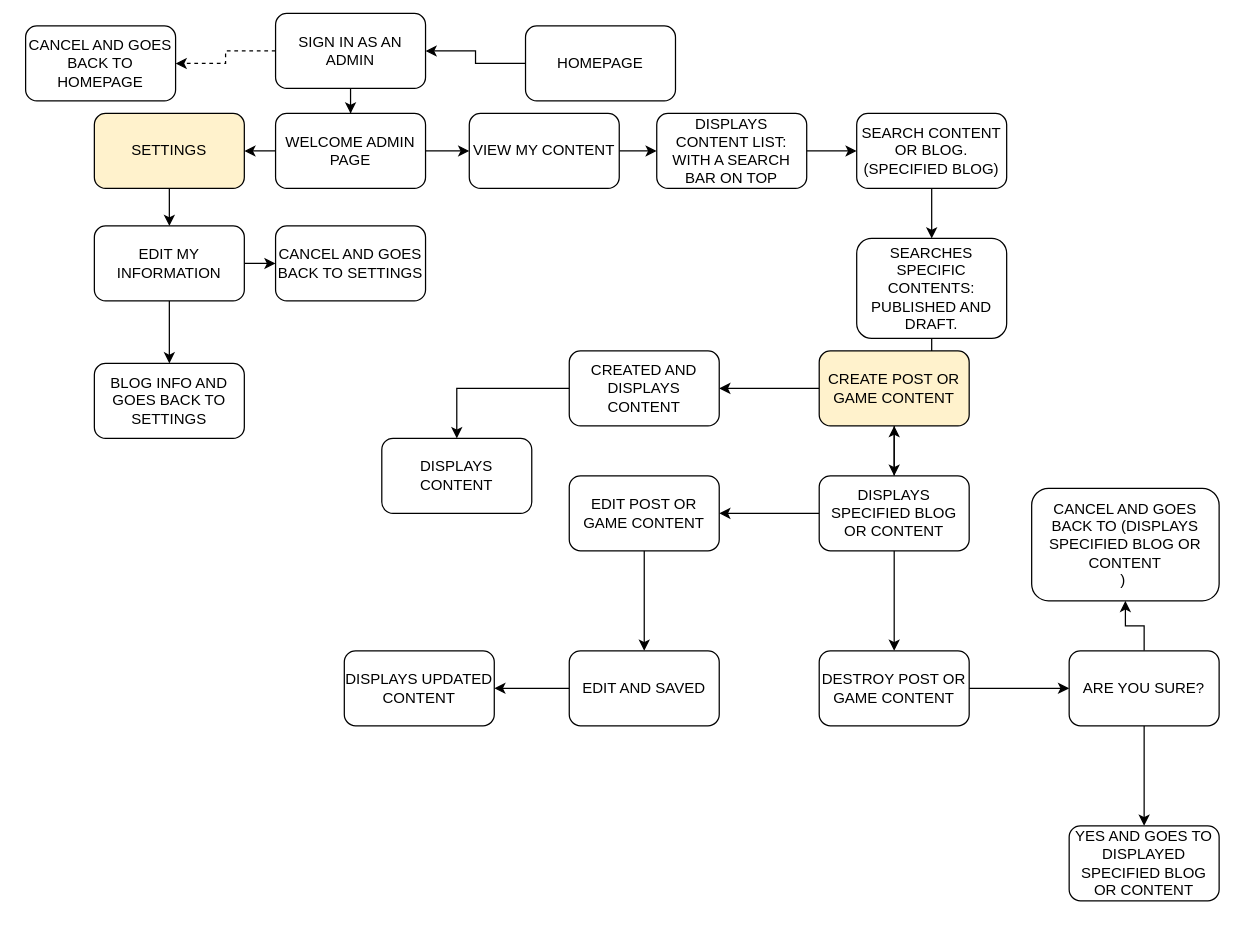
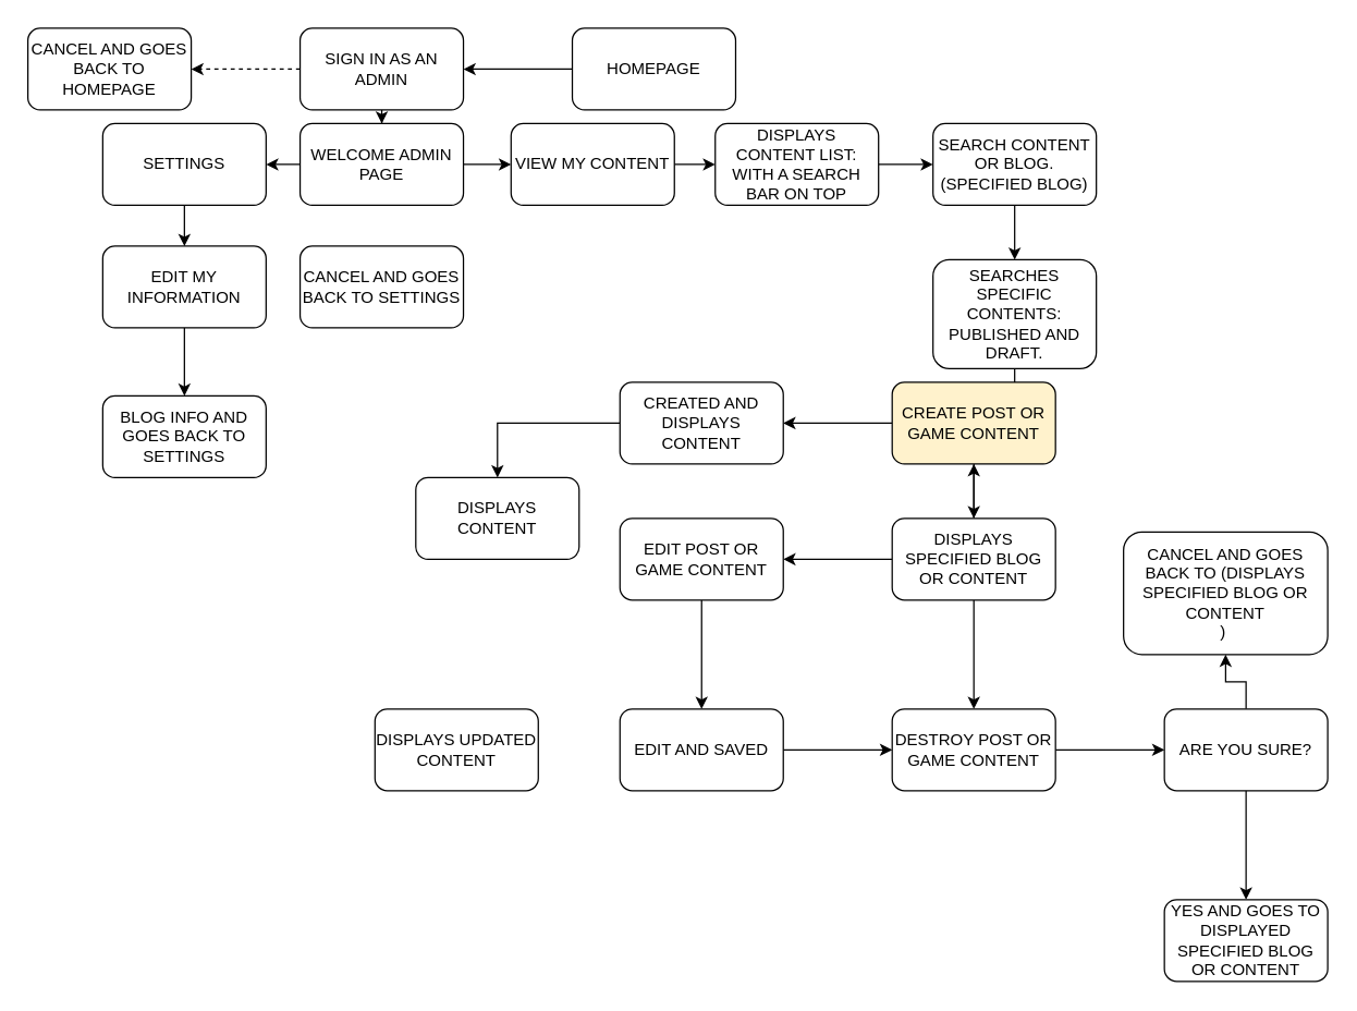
- <mxCell id="6" value="SIGN IN AS AN ADMIN" style="whiteSpace=wrap;html=1;rounded=1;" vertex="1" parent="1"><mxGeometry x="220" y="10" width="120" height="60" as="geometry" /></mxCell>
+ <mxCell id="6" value="SIGN IN AS AN ADMIN" style="whiteSpace=wrap;html=1;rounded=1;" vertex="1" parent="1"><mxGeometry x="220" y="20" width="120" height="60" as="geometry" /></mxCell>
- <mxCell id="12" value="SETTINGS" style="whiteSpace=wrap;html=1;rounded=1;fillColor=#fff2cc;" vertex="1" parent="1"><mxGeometry x="75" y="90" width="120" height="60" as="geometry" /></mxCell>
+ <mxCell id="12" value="SETTINGS" style="whiteSpace=wrap;html=1;rounded=1;" vertex="1" parent="1"><mxGeometry x="75" y="90" width="120" height="60" as="geometry" /></mxCell>
- <mxCell id="14" value="" style="edgeStyle=orthogonalEdgeStyle;rounded=0;orthogonalLoop=1;jettySize=auto;html=1;" edge="1" parent="1" source="15" target="17"><mxGeometry relative="1" as="geometry" /></mxCell>
- <mxCell id="37" value="" style="edgeStyle=orthogonalEdgeStyle;rounded=0;orthogonalLoop=1;jettySize=auto;html=1;" edge="1" parent="1" source="38" target="39"><mxGeometry relative="1" as="geometry" /></mxCell>
+ <mxCell id="37" value="" style="edgeStyle=orthogonalEdgeStyle;rounded=0;orthogonalLoop=1;jettySize=auto;html=1;" edge="1" parent="1" source="38" target="41"><mxGeometry relative="1" as="geometry" /></mxCell>
